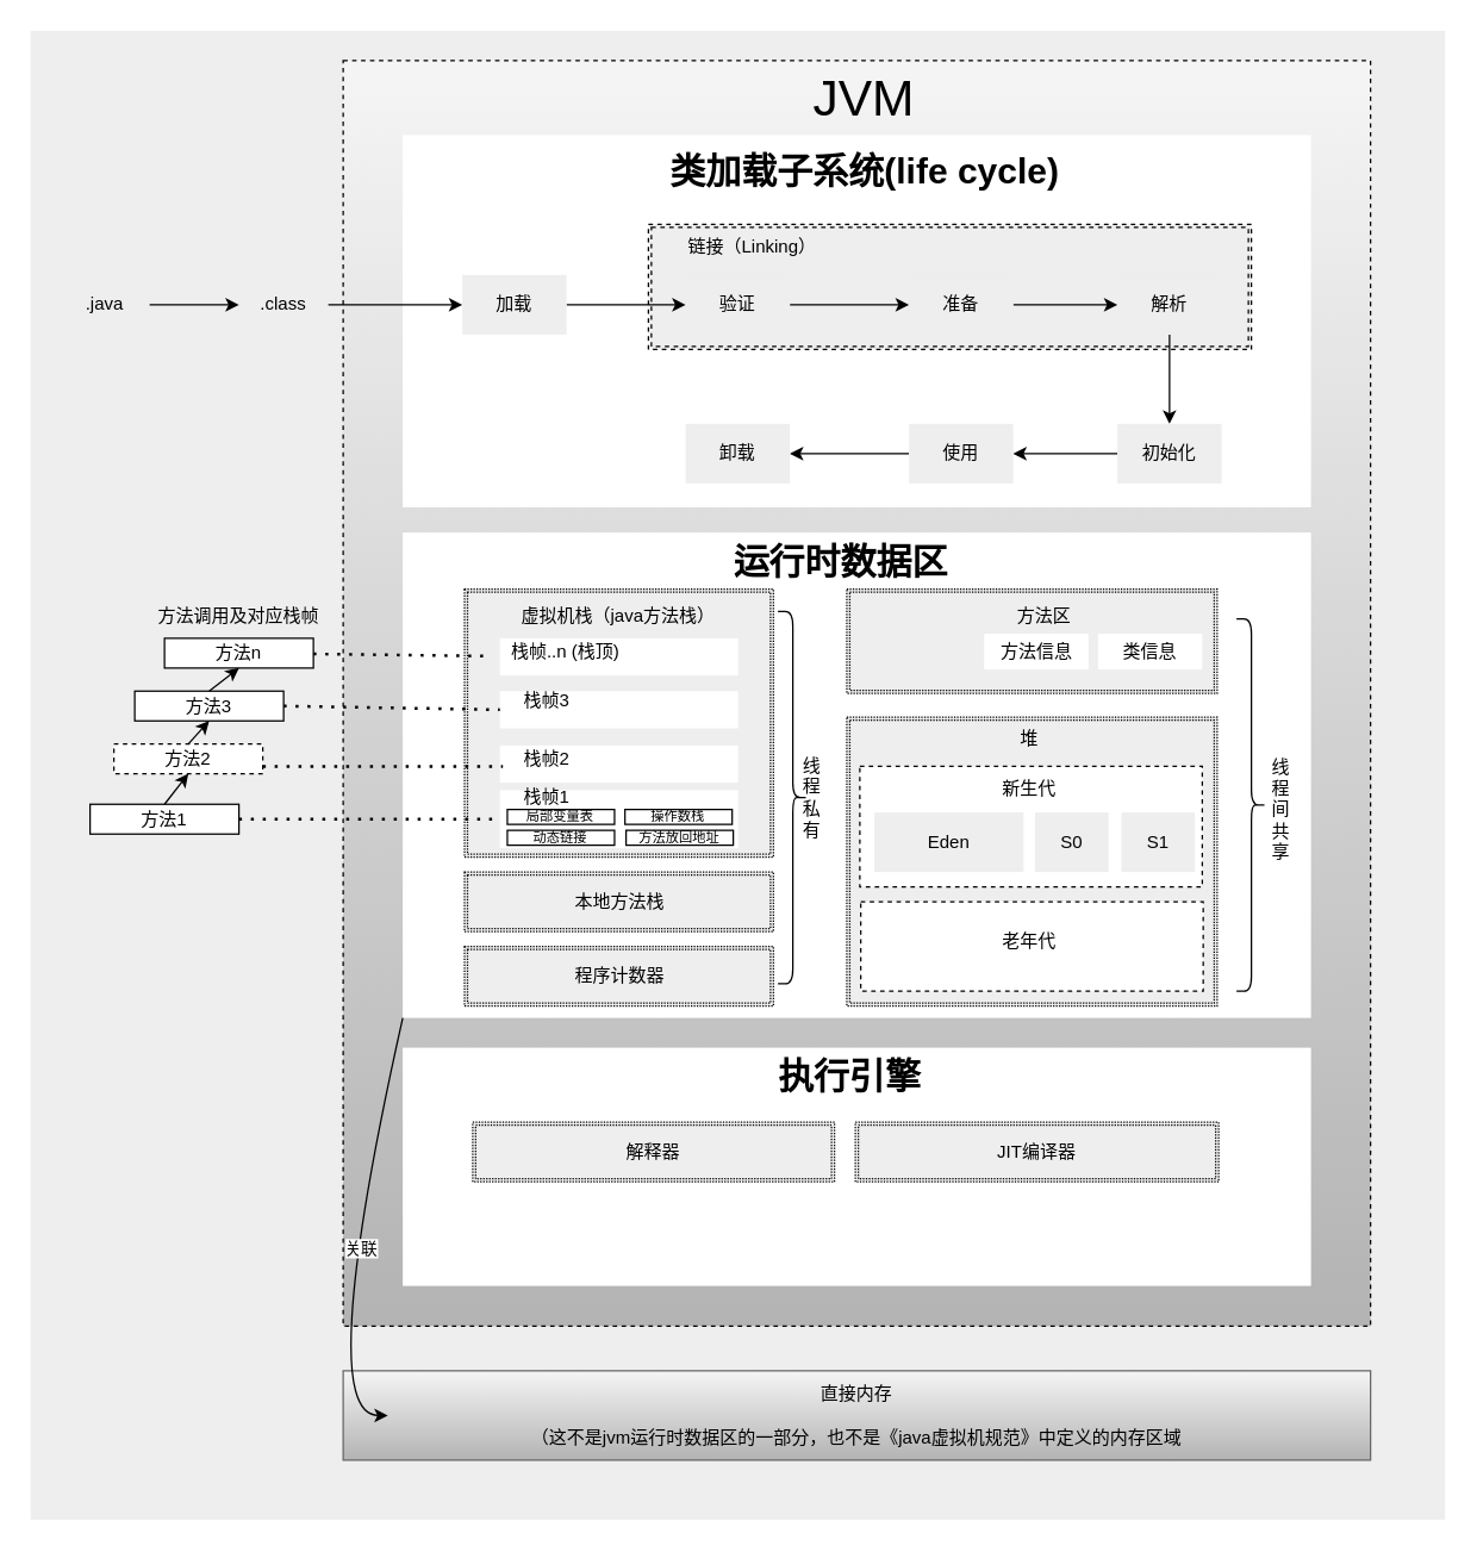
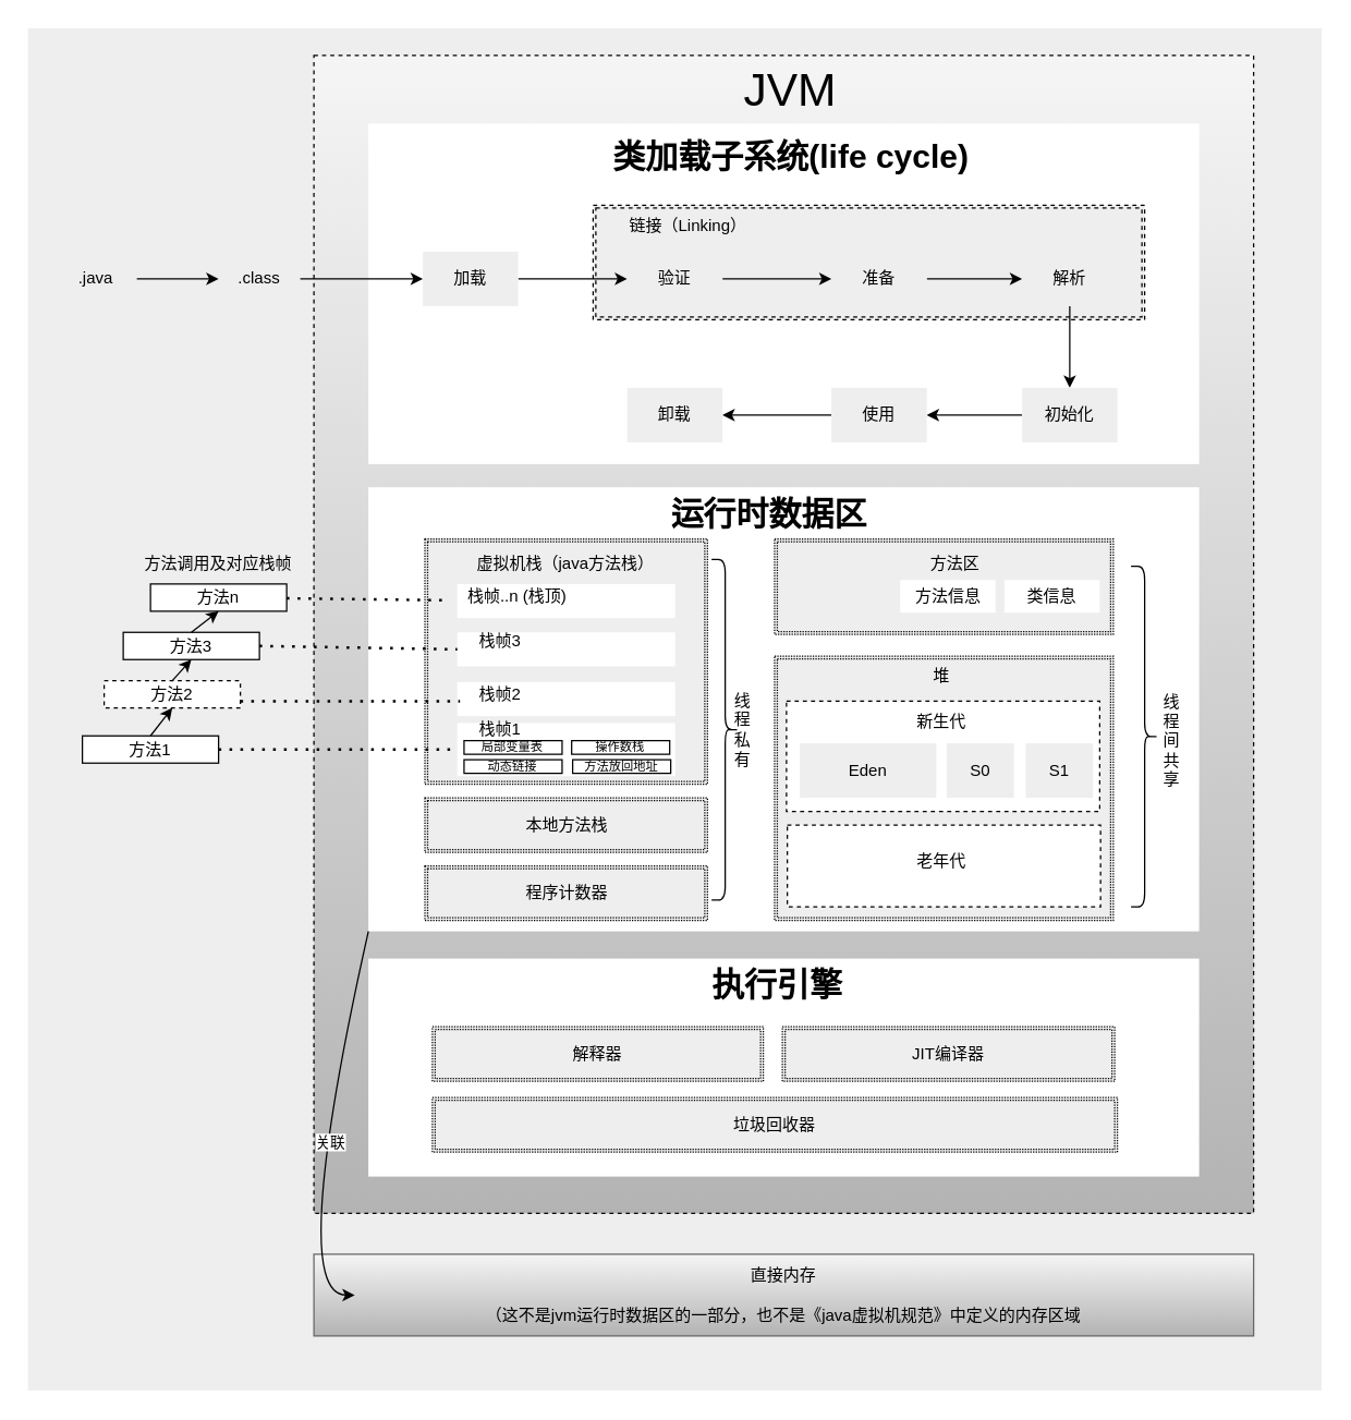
+ <mxCell id="52" value="垃圾回收器" style="shape=ext;double=1;rounded=0;whiteSpace=wrap;html=1;dashed=1;strokeWidth=1;fillColor=#eeeeee;strokeColor=default;glass=0;shadow=0;dashPattern=1 1;" parent="1" vertex="1"><mxGeometry x="317" y="805" width="503" height="40" as="geometry" /></mxCell>
